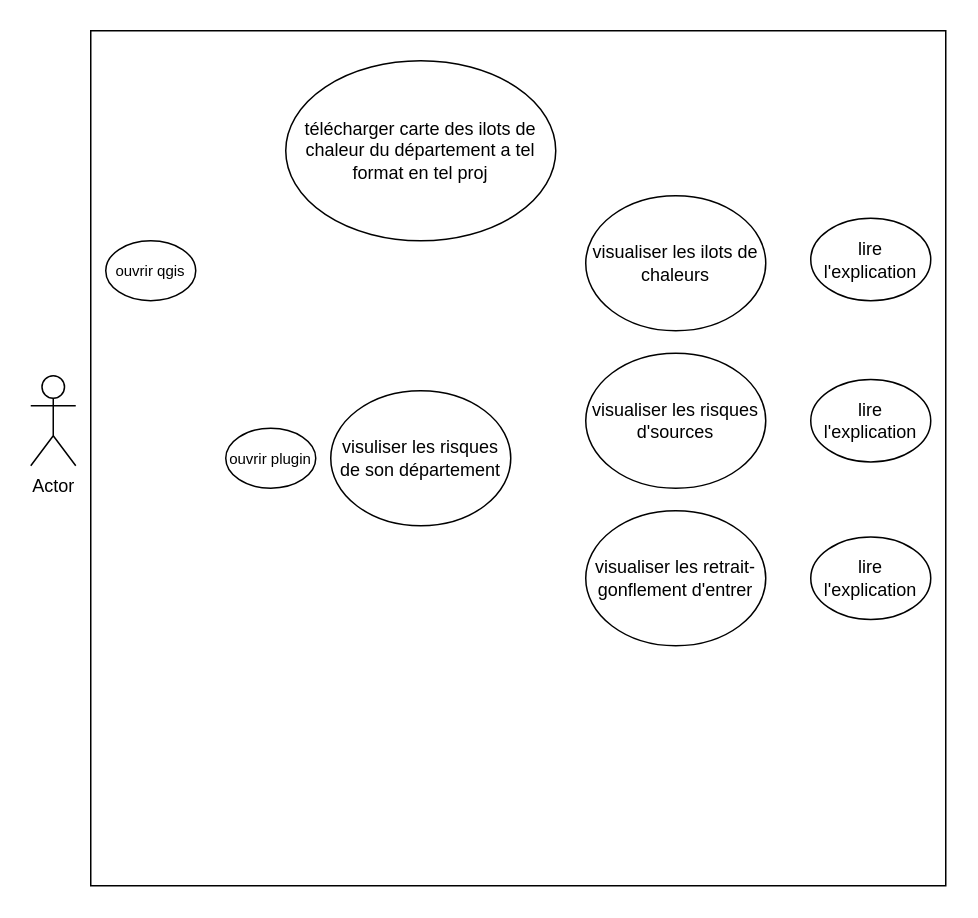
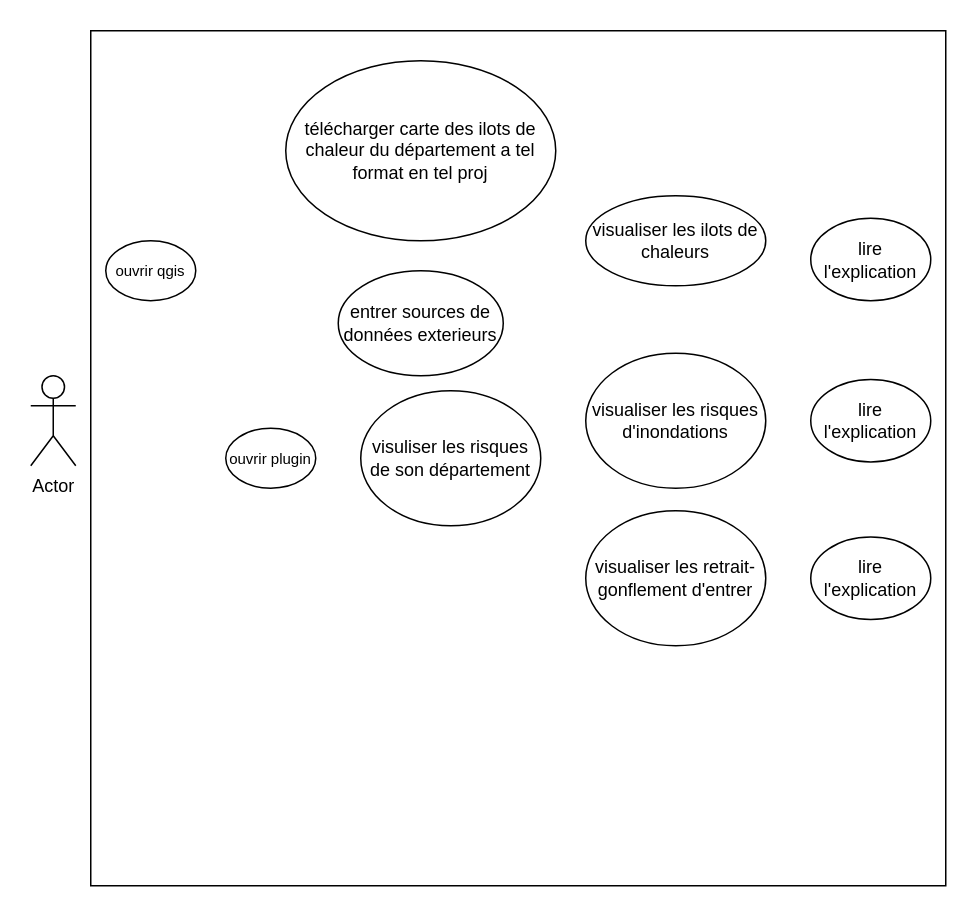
- <mxCell id="9" value="visualiser les ilots de chaleurs " style="ellipse;whiteSpace=wrap;html=1;" vertex="1" parent="1"><mxGeometry x="390" y="130" width="120" height="90" as="geometry" /></mxCell>
+ <mxCell id="9" value="visualiser les ilots de chaleurs " style="ellipse;whiteSpace=wrap;html=1;" vertex="1" parent="1"><mxGeometry x="390" y="130" width="120" height="60" as="geometry" /></mxCell>
+ <mxCell id="5" value="entrer sources de données exterieurs " style="ellipse;whiteSpace=wrap;html=1;" vertex="1" parent="1"><mxGeometry x="225" y="180" width="110" height="70" as="geometry" /></mxCell>
- <mxCell id="10" value="visualiser les risques d'sources" style="ellipse;whiteSpace=wrap;html=1;" vertex="1" parent="1"><mxGeometry x="390" y="235" width="120" height="90" as="geometry" /></mxCell>
+ <mxCell id="10" value="visualiser les risques d'inondations" style="ellipse;whiteSpace=wrap;html=1;" vertex="1" parent="1"><mxGeometry x="390" y="235" width="120" height="90" as="geometry" /></mxCell>
- <mxCell id="6" value="visuliser les risques de son département" style="ellipse;whiteSpace=wrap;html=1;" vertex="1" parent="1"><mxGeometry x="220" y="260" width="120" height="90" as="geometry" /></mxCell>
+ <mxCell id="6" value="visuliser les risques de son département" style="ellipse;whiteSpace=wrap;html=1;" vertex="1" parent="1"><mxGeometry x="240" y="260" width="120" height="90" as="geometry" /></mxCell>
